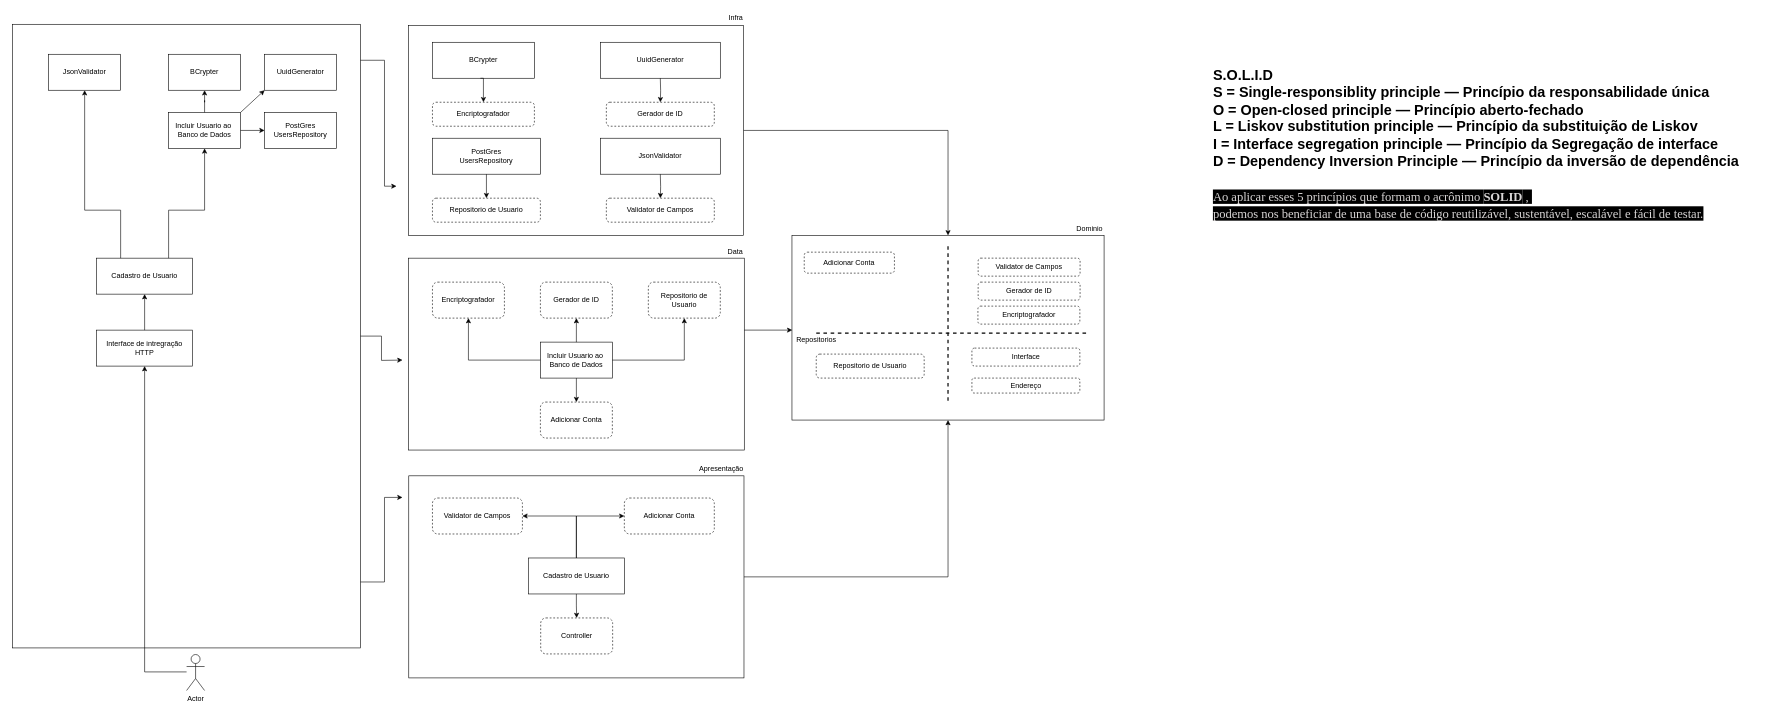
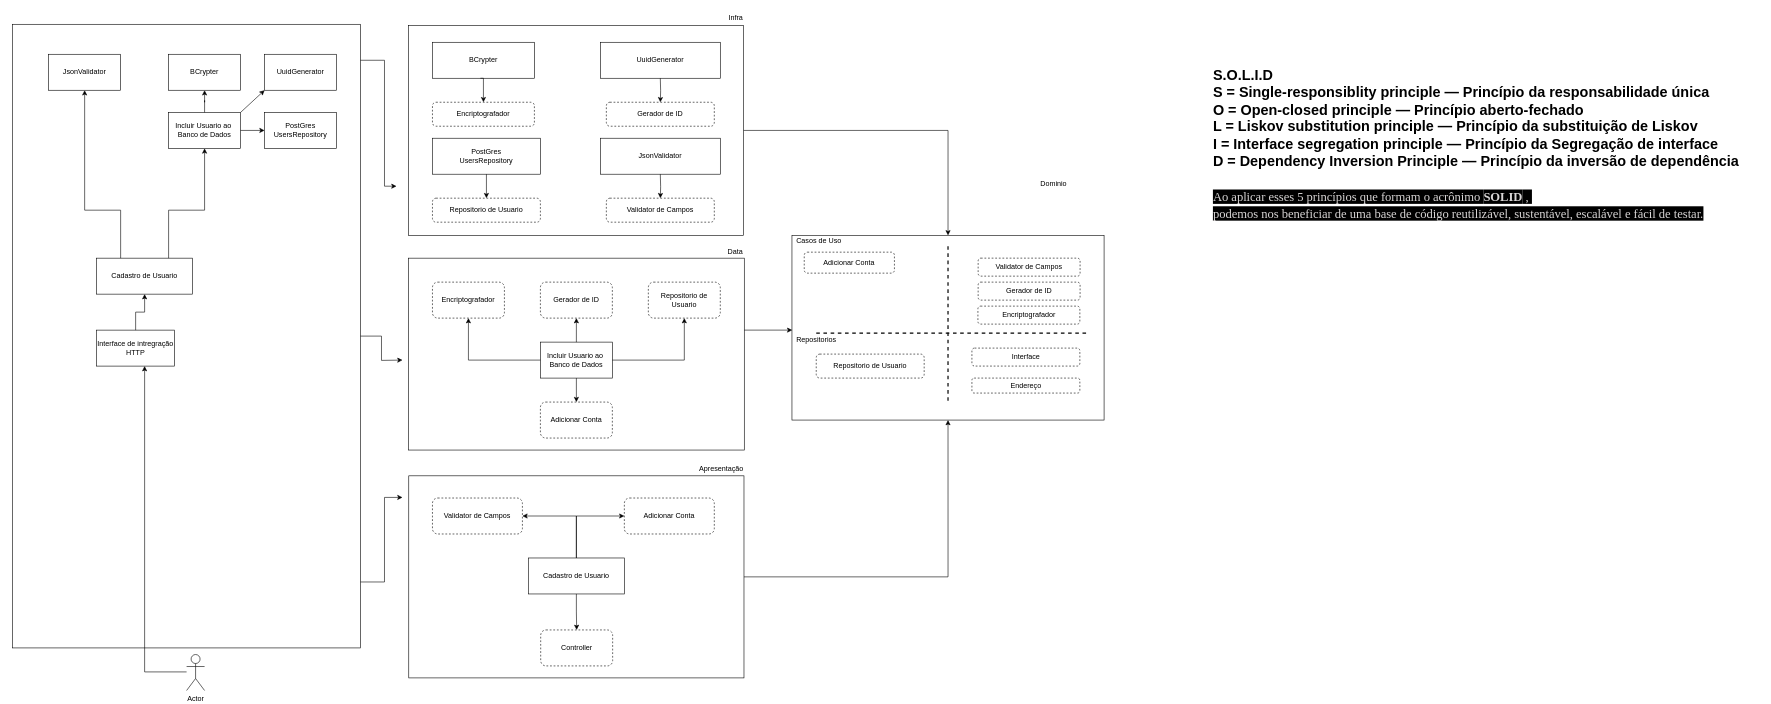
- <mxCell id="5" value="Dominio" style="text;html=1;strokeColor=none;fillColor=none;align=right;verticalAlign=middle;whiteSpace=wrap;rounded=0;" parent="1" vertex="1"><mxGeometry x="1750" y="370" width="90" height="22" as="geometry" /></mxCell>
+ <mxCell id="5" value="Dominio" style="text;html=1;strokeColor=none;fillColor=none;align=right;verticalAlign=middle;whiteSpace=wrap;rounded=0;" parent="1" vertex="1"><mxGeometry x="1690" y="295" width="90" height="22" as="geometry" /></mxCell>
+ <mxCell id="58" value="Casos de Uso" style="text;html=1;strokeColor=none;fillColor=none;align=left;verticalAlign=middle;whiteSpace=wrap;rounded=0;" parent="1" vertex="1"><mxGeometry x="1324.51" y="392" width="90" height="18" as="geometry" /></mxCell>
- <mxCell id="53" value="Interface de intregração HTTP" style="rounded=0;whiteSpace=wrap;html=1;fillColor=none;" parent="1" vertex="1"><mxGeometry x="160" y="550" width="160" height="60" as="geometry" /></mxCell>
+ <mxCell id="53" value="Interface de intregração HTTP" style="rounded=0;whiteSpace=wrap;html=1;fillColor=none;" parent="1" vertex="1"><mxGeometry x="160" y="550" width="130" height="60" as="geometry" /></mxCell>
- <mxCell id="37" value="Controller" style="rounded=1;whiteSpace=wrap;html=1;fillColor=none;dashed=1;" parent="1" vertex="1"><mxGeometry x="900.5" y="1030" width="120" height="60" as="geometry" /></mxCell>
+ <mxCell id="37" value="Controller" style="rounded=1;whiteSpace=wrap;html=1;fillColor=none;dashed=1;" parent="1" vertex="1"><mxGeometry x="900.5" y="1050" width="120" height="60" as="geometry" /></mxCell>
